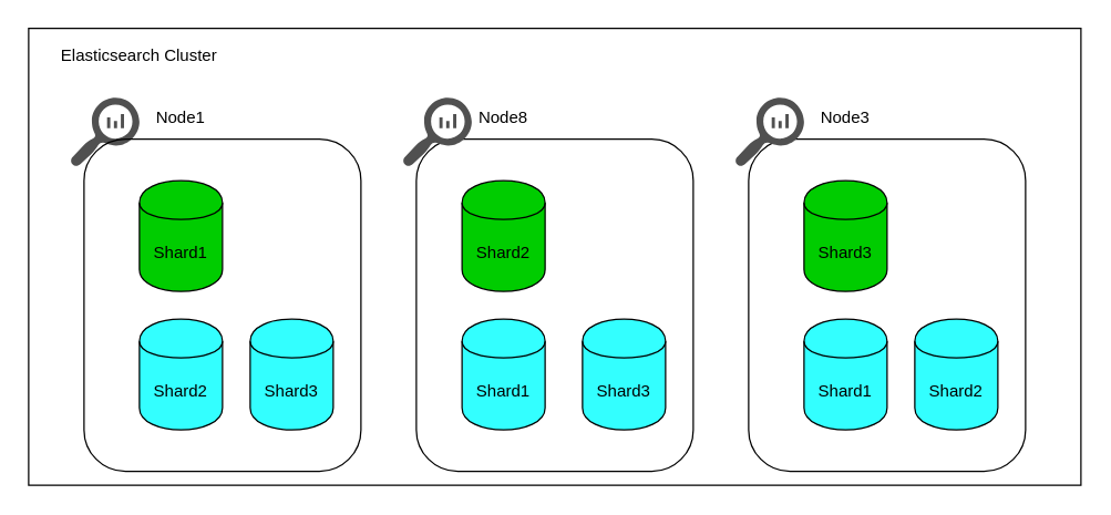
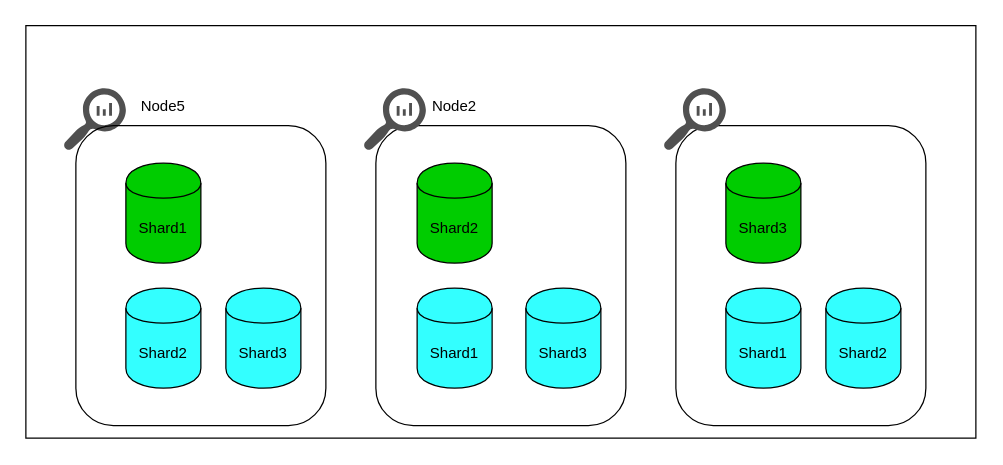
- <mxCell id="18" value="Elasticsearch Cluster" style="text;html=1;strokeColor=none;fillColor=none;align=center;verticalAlign=middle;whiteSpace=wrap;rounded=0;" vertex="1" parent="1"><mxGeometry x="40" y="30" width="120" height="20" as="geometry" /></mxCell>
- <mxCell id="19" value="Node1" style="text;html=1;strokeColor=none;fillColor=none;align=center;verticalAlign=middle;whiteSpace=wrap;rounded=0;" vertex="1" parent="1"><mxGeometry x="110" y="75" width="40" height="20" as="geometry" /></mxCell>
+ <mxCell id="19" value="Node5" style="text;html=1;strokeColor=none;fillColor=none;align=center;verticalAlign=middle;whiteSpace=wrap;rounded=0;" vertex="1" parent="1"><mxGeometry x="110" y="75" width="40" height="20" as="geometry" /></mxCell>
- <mxCell id="20" value="Node8" style="text;html=1;strokeColor=none;fillColor=none;align=center;verticalAlign=middle;whiteSpace=wrap;rounded=0;" vertex="1" parent="1"><mxGeometry x="343" y="75" width="40" height="20" as="geometry" /></mxCell>
+ <mxCell id="20" value="Node2" style="text;html=1;strokeColor=none;fillColor=none;align=center;verticalAlign=middle;whiteSpace=wrap;rounded=0;" vertex="1" parent="1"><mxGeometry x="343" y="75" width="40" height="20" as="geometry" /></mxCell>
- <mxCell id="21" value="Node3" style="text;html=1;strokeColor=none;fillColor=none;align=center;verticalAlign=middle;whiteSpace=wrap;rounded=0;" vertex="1" parent="1"><mxGeometry x="590" y="75" width="40" height="20" as="geometry" /></mxCell>
